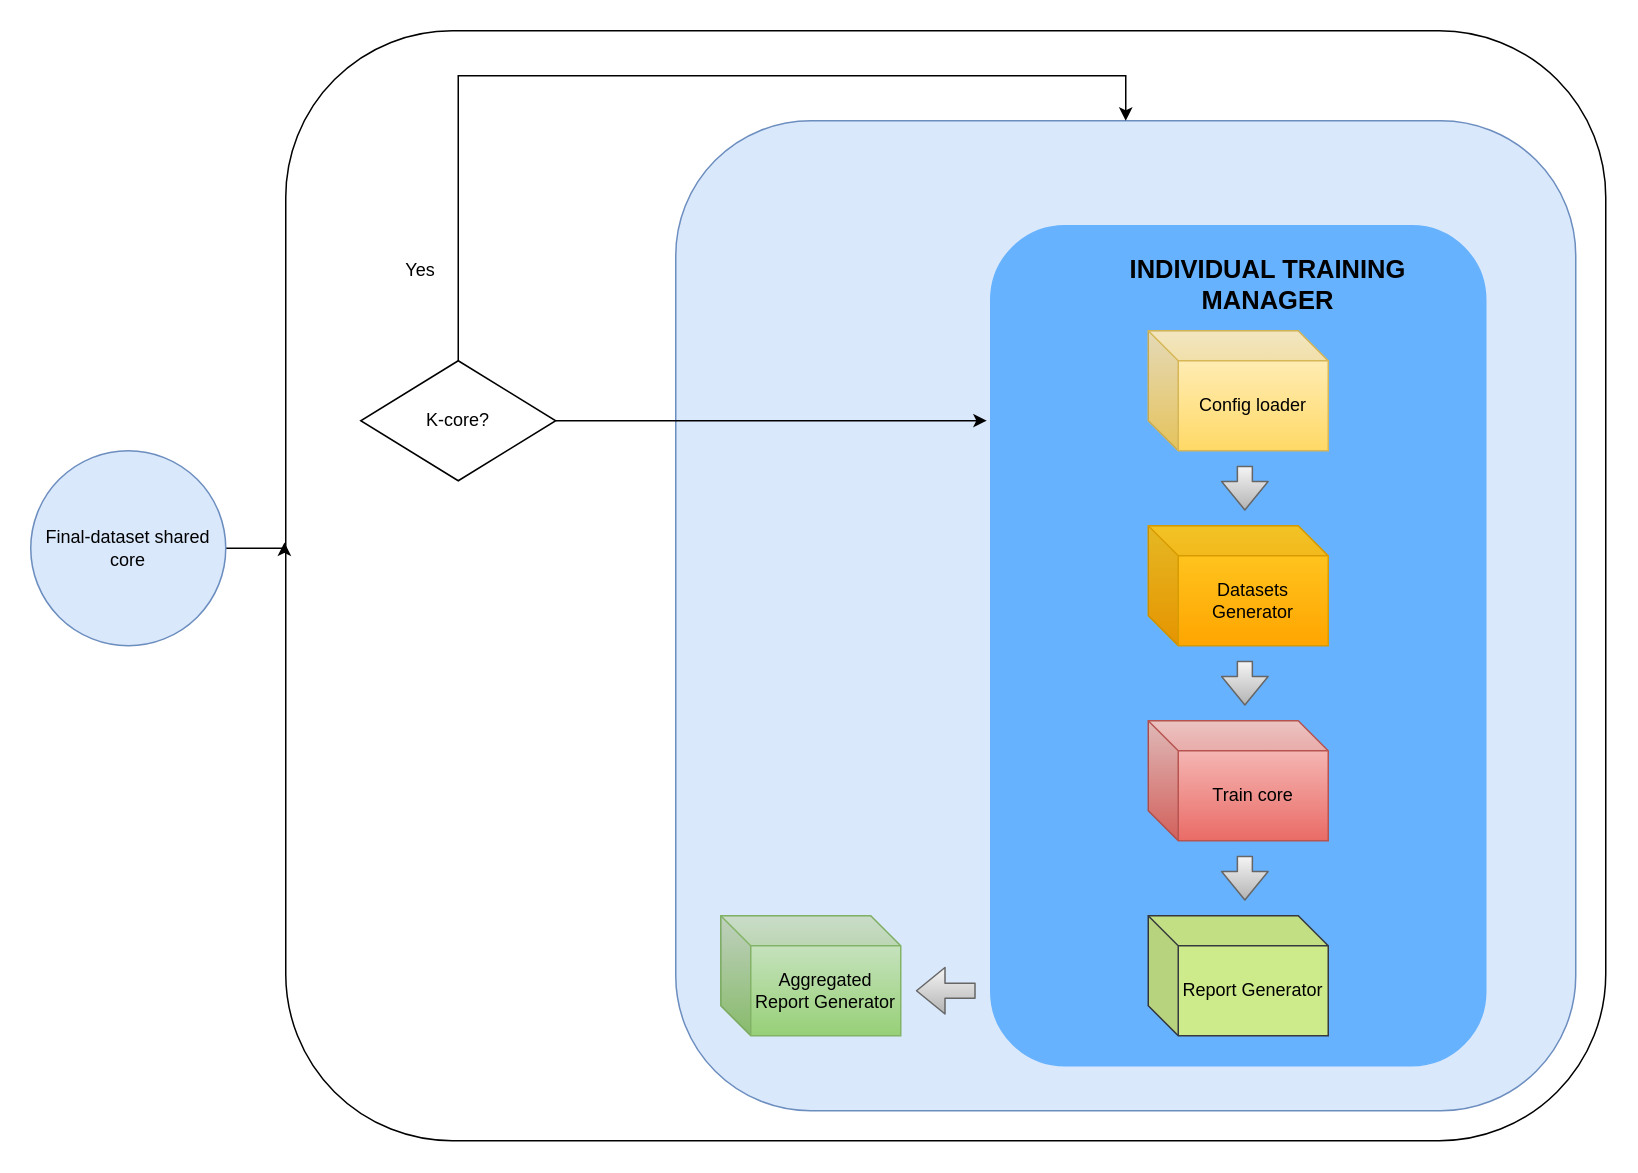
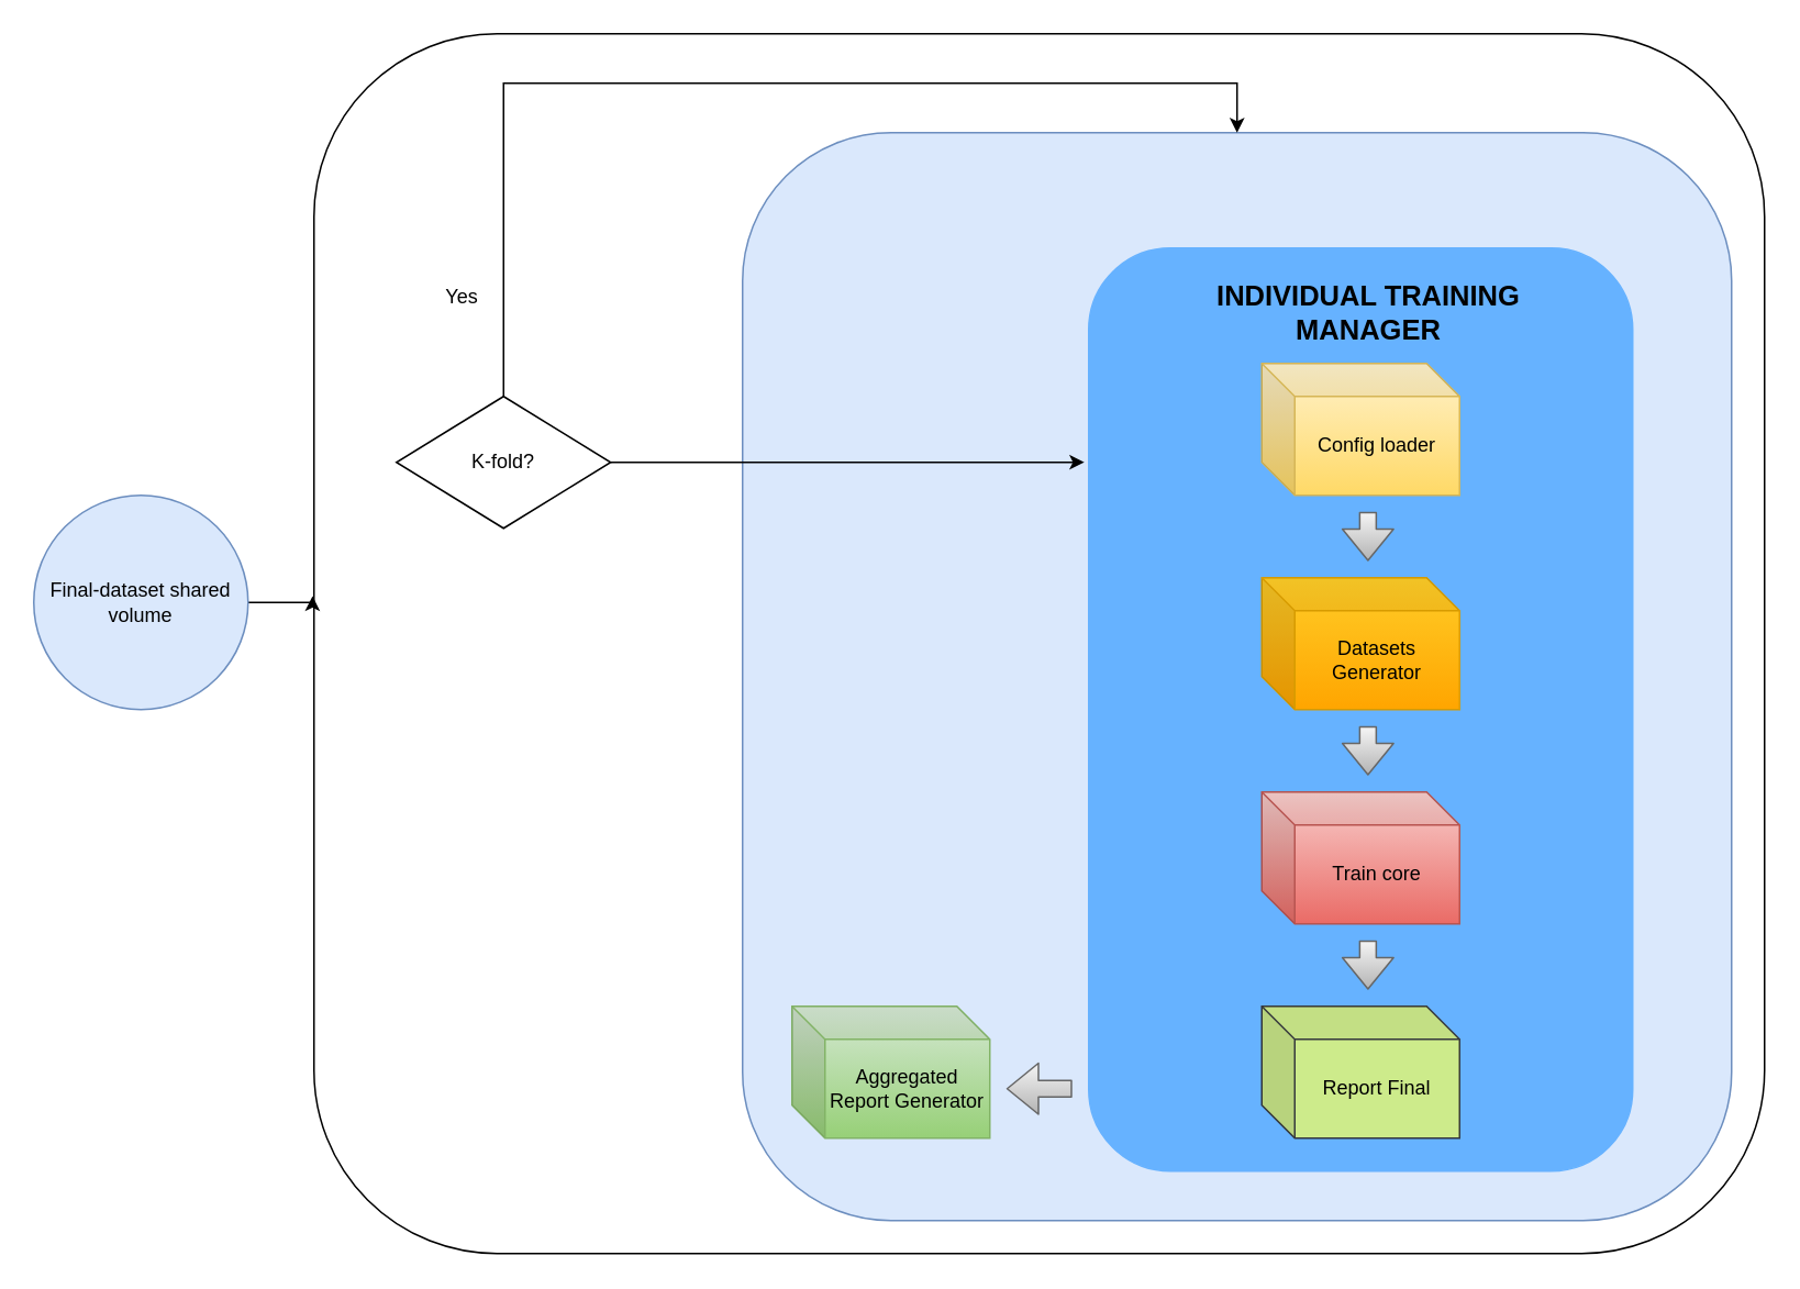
- <mxCell id="16" value="&lt;font style=&quot;font-size: 17px&quot;&gt;&lt;b&gt;INDIVIDUAL TRAINING MANAGER&lt;/b&gt;&lt;/font&gt;" style="text;html=1;strokeColor=none;fillColor=none;align=center;verticalAlign=middle;whiteSpace=wrap;rounded=0;" vertex="1" parent="1"><mxGeometry x="745" y="180" width="200" height="20" as="geometry" /></mxCell>
+ <mxCell id="16" value="&lt;font style=&quot;font-size: 17px&quot;&gt;&lt;b&gt;INDIVIDUAL TRAINING MANAGER&lt;/b&gt;&lt;/font&gt;" style="text;html=1;strokeColor=none;fillColor=none;align=center;verticalAlign=middle;whiteSpace=wrap;rounded=0;" vertex="1" parent="1"><mxGeometry x="730" y="180" width="200" height="20" as="geometry" /></mxCell>
- <mxCell id="10" value="K-core?" style="rhombus;whiteSpace=wrap;html=1;" vertex="1" parent="1"><mxGeometry x="240" y="240" width="130" height="80" as="geometry" /></mxCell>
+ <mxCell id="10" value="K-fold?" style="rhombus;whiteSpace=wrap;html=1;" vertex="1" parent="1"><mxGeometry x="240" y="240" width="130" height="80" as="geometry" /></mxCell>
- <mxCell id="6" value="Final-dataset shared core" style="ellipse;whiteSpace=wrap;html=1;aspect=fixed;fillColor=#dae8fc;strokeColor=#6c8ebf;" vertex="1" parent="1"><mxGeometry x="20" y="300" width="130" height="130" as="geometry" /></mxCell>
+ <mxCell id="6" value="Final-dataset shared volume" style="ellipse;whiteSpace=wrap;html=1;aspect=fixed;fillColor=#dae8fc;strokeColor=#6c8ebf;" vertex="1" parent="1"><mxGeometry x="20" y="300" width="130" height="130" as="geometry" /></mxCell>
- <mxCell id="7" value="Report Generator" style="shape=cube;whiteSpace=wrap;html=1;boundedLbl=1;backgroundOutline=1;darkOpacity=0.05;darkOpacity2=0.1;fillColor=#cdeb8b;strokeColor=#36393d;" vertex="1" parent="1"><mxGeometry x="765" y="610" width="120" height="80" as="geometry" /></mxCell>
+ <mxCell id="7" value="Report Final" style="shape=cube;whiteSpace=wrap;html=1;boundedLbl=1;backgroundOutline=1;darkOpacity=0.05;darkOpacity2=0.1;fillColor=#cdeb8b;strokeColor=#36393d;" vertex="1" parent="1"><mxGeometry x="765" y="610" width="120" height="80" as="geometry" /></mxCell>
